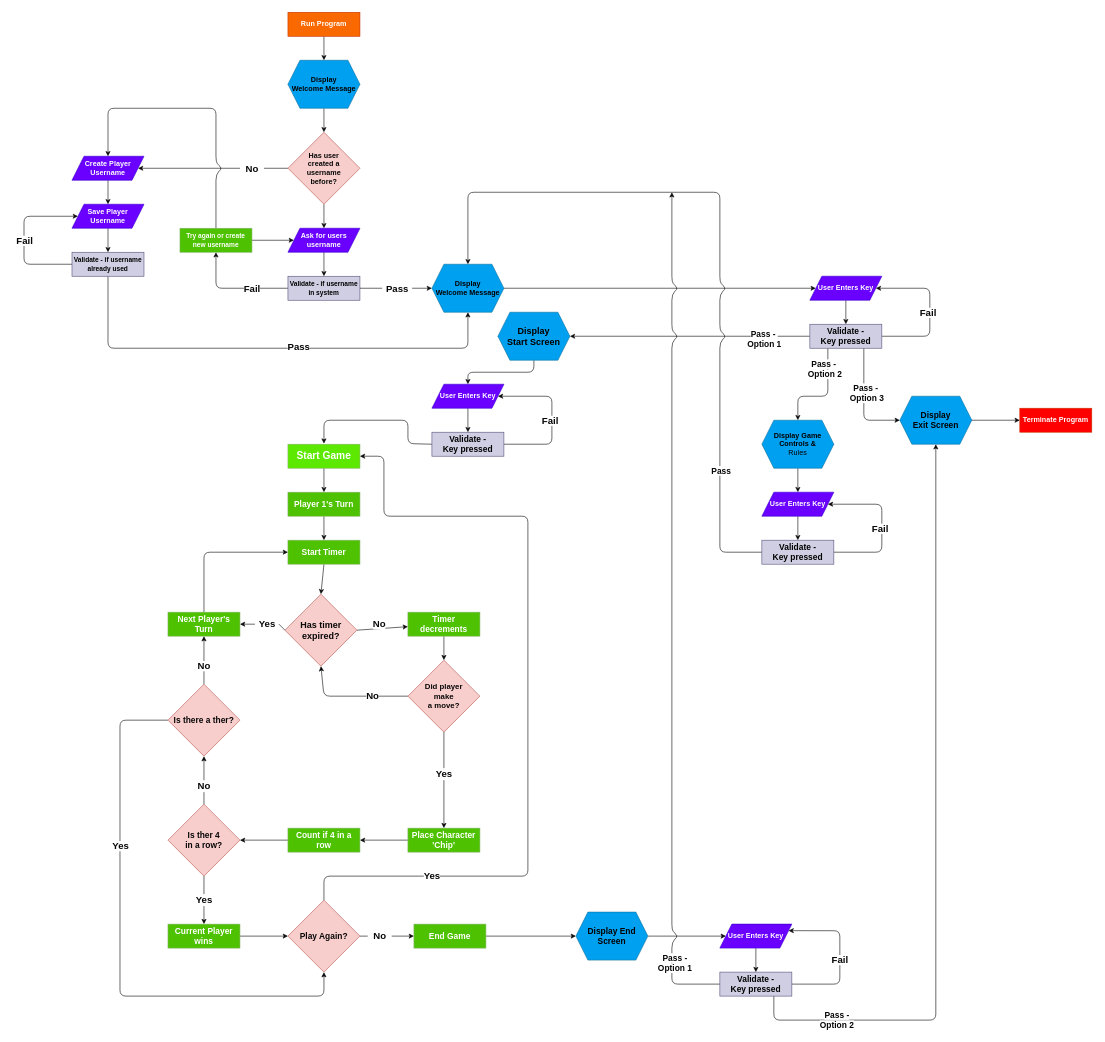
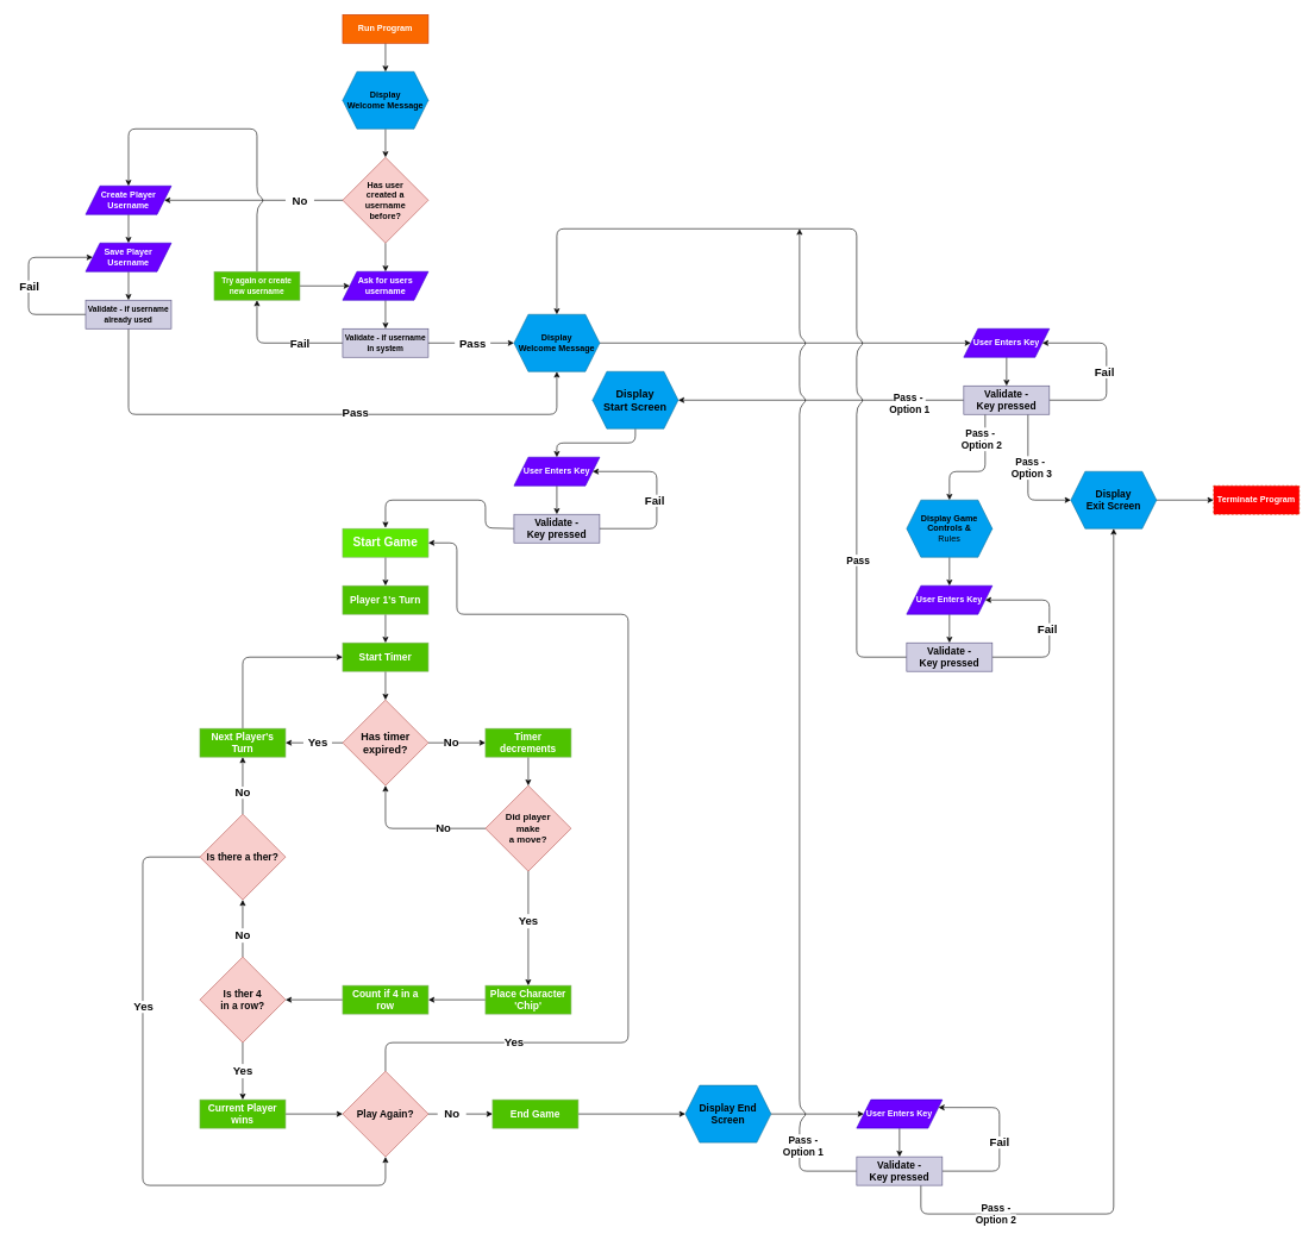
- <mxCell id="63" value="&lt;b&gt;&lt;font color=&quot;#ffffff&quot;&gt;Terminate Program&lt;/font&gt;&lt;/b&gt;" style="rounded=0;whiteSpace=wrap;html=1;fillColor=#FF0000;fontColor=#000000;strokeColor=#C73500;" parent="1" vertex="1"><mxGeometry x="1699" y="680" width="120" height="40" as="geometry" /></mxCell>
+ <mxCell id="63" value="&lt;b&gt;&lt;font color=&quot;#ffffff&quot;&gt;Terminate Program&lt;/font&gt;&lt;/b&gt;" style="rounded=0;whiteSpace=wrap;html=1;fillColor=#FF0000;fontColor=#000000;strokeColor=#C73500;dashed=1;" parent="1" vertex="1"><mxGeometry x="1699" y="680" width="120" height="40" as="geometry" /></mxCell>
- <mxCell id="72" value="&lt;font color=&quot;#080808&quot; style=&quot;font-size: 15px&quot;&gt;&lt;b&gt;Has timer&lt;br&gt;expired?&lt;/b&gt;&lt;/font&gt;" style="rhombus;whiteSpace=wrap;html=1;fillColor=#f8cecc;strokeColor=#b85450;" parent="1" vertex="1"><mxGeometry x="474" y="990" width="120" height="120" as="geometry" /></mxCell>
+ <mxCell id="72" value="&lt;font color=&quot;#080808&quot; style=&quot;font-size: 15px&quot;&gt;&lt;b&gt;Has timer&lt;br&gt;expired?&lt;/b&gt;&lt;/font&gt;" style="rhombus;whiteSpace=wrap;html=1;fillColor=#f8cecc;strokeColor=#b85450;" parent="1" vertex="1"><mxGeometry x="479" y="980" width="120" height="120" as="geometry" /></mxCell>
